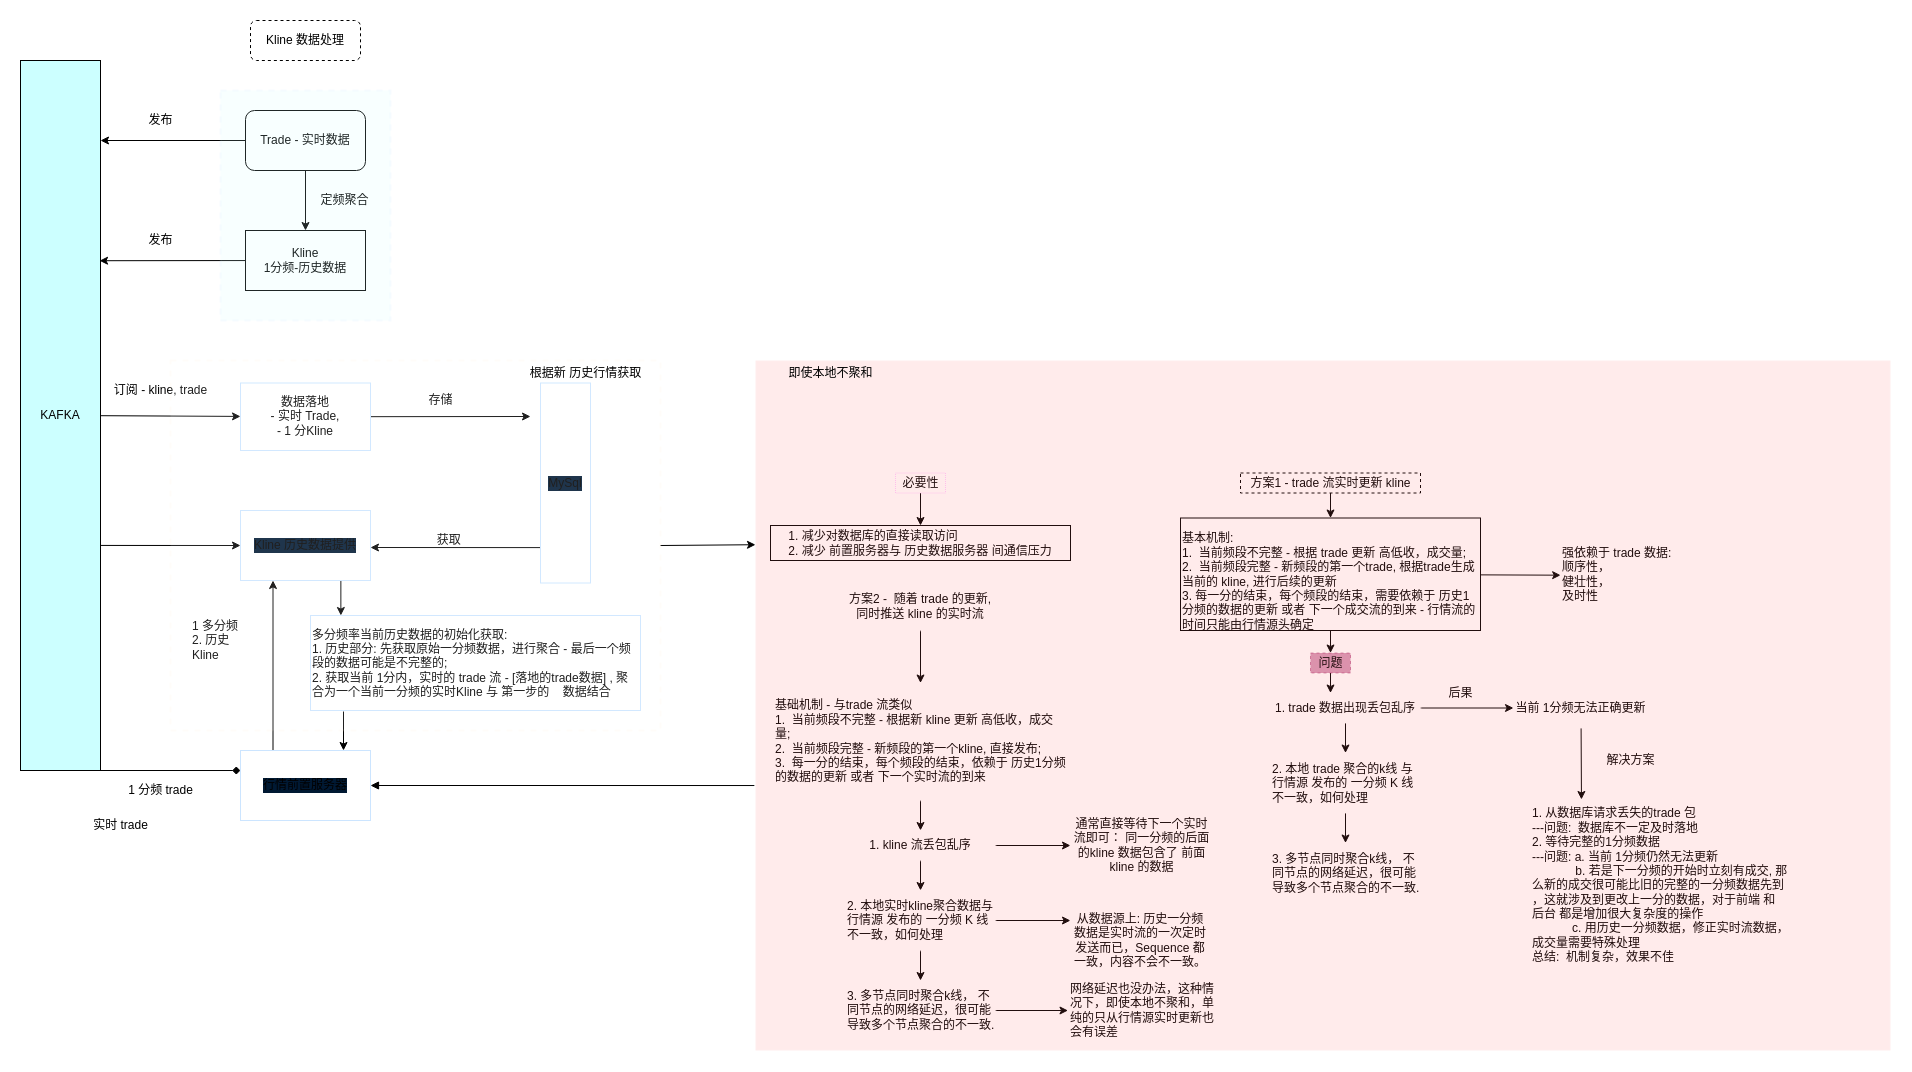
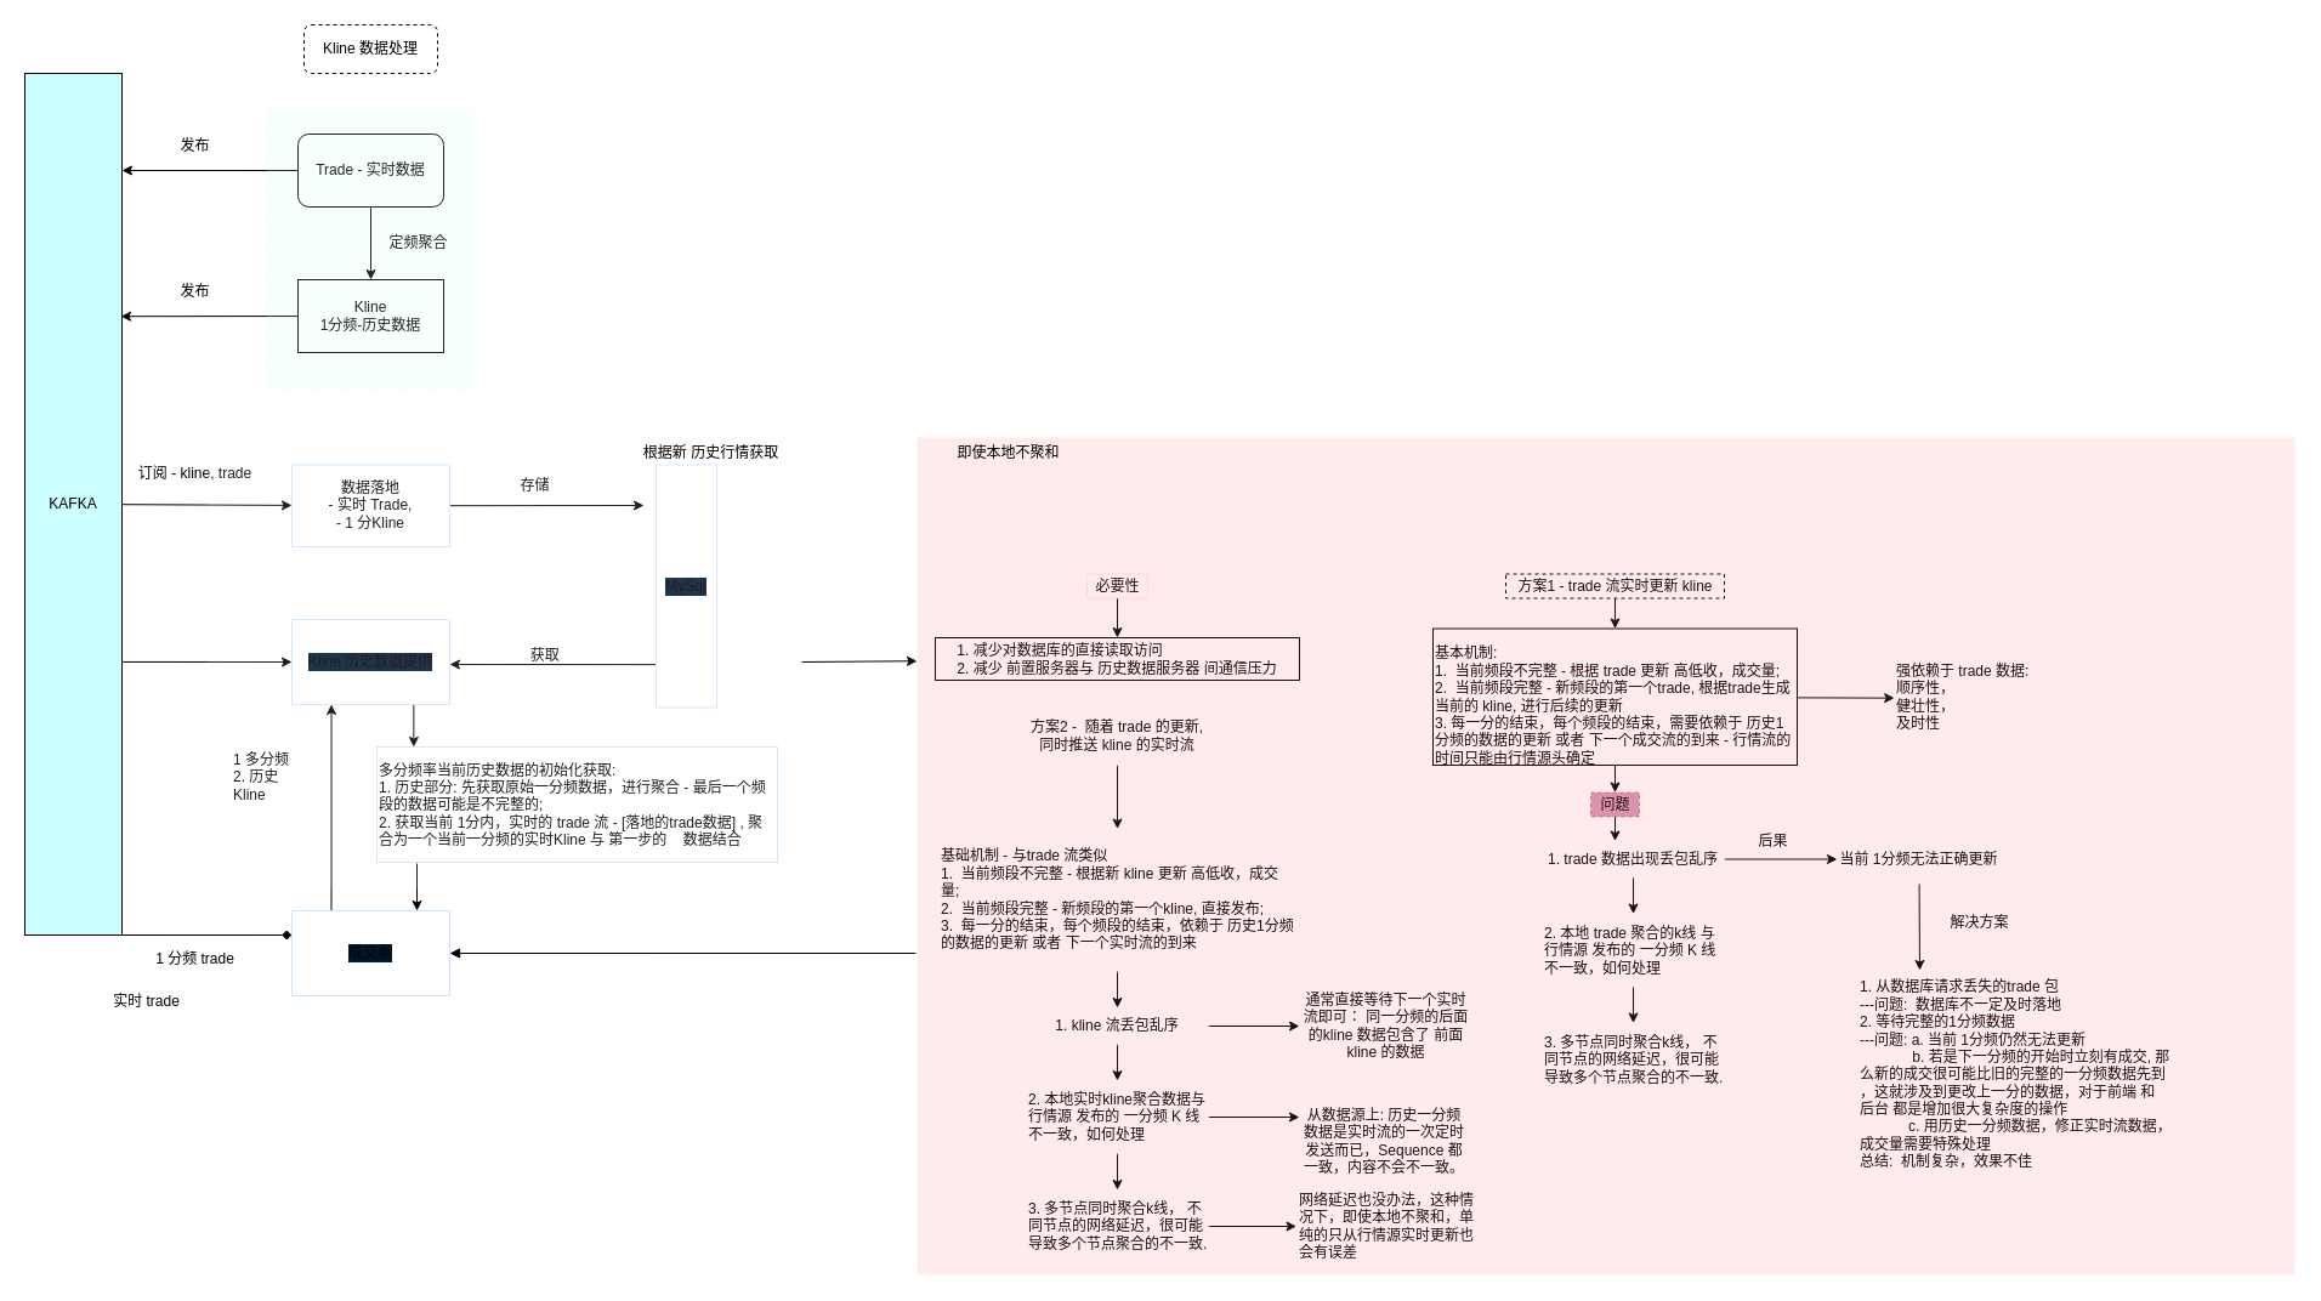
- <mxCell id="26" value="行情前置服务器" style="whiteSpace=wrap;html=1;labelBackgroundColor=#001933;fontColor=default;strokeColor=#CCE5FF;strokeWidth=1;fillColor=none;" parent="1" vertex="1"><mxGeometry x="240" y="750" width="130" height="70" as="geometry" /></mxCell>
+ <mxCell id="26" value="成交量" style="whiteSpace=wrap;html=1;labelBackgroundColor=#001933;fontColor=default;strokeColor=#CCE5FF;strokeWidth=1;fillColor=none;" parent="1" vertex="1"><mxGeometry x="240" y="750" width="130" height="70" as="geometry" /></mxCell>
